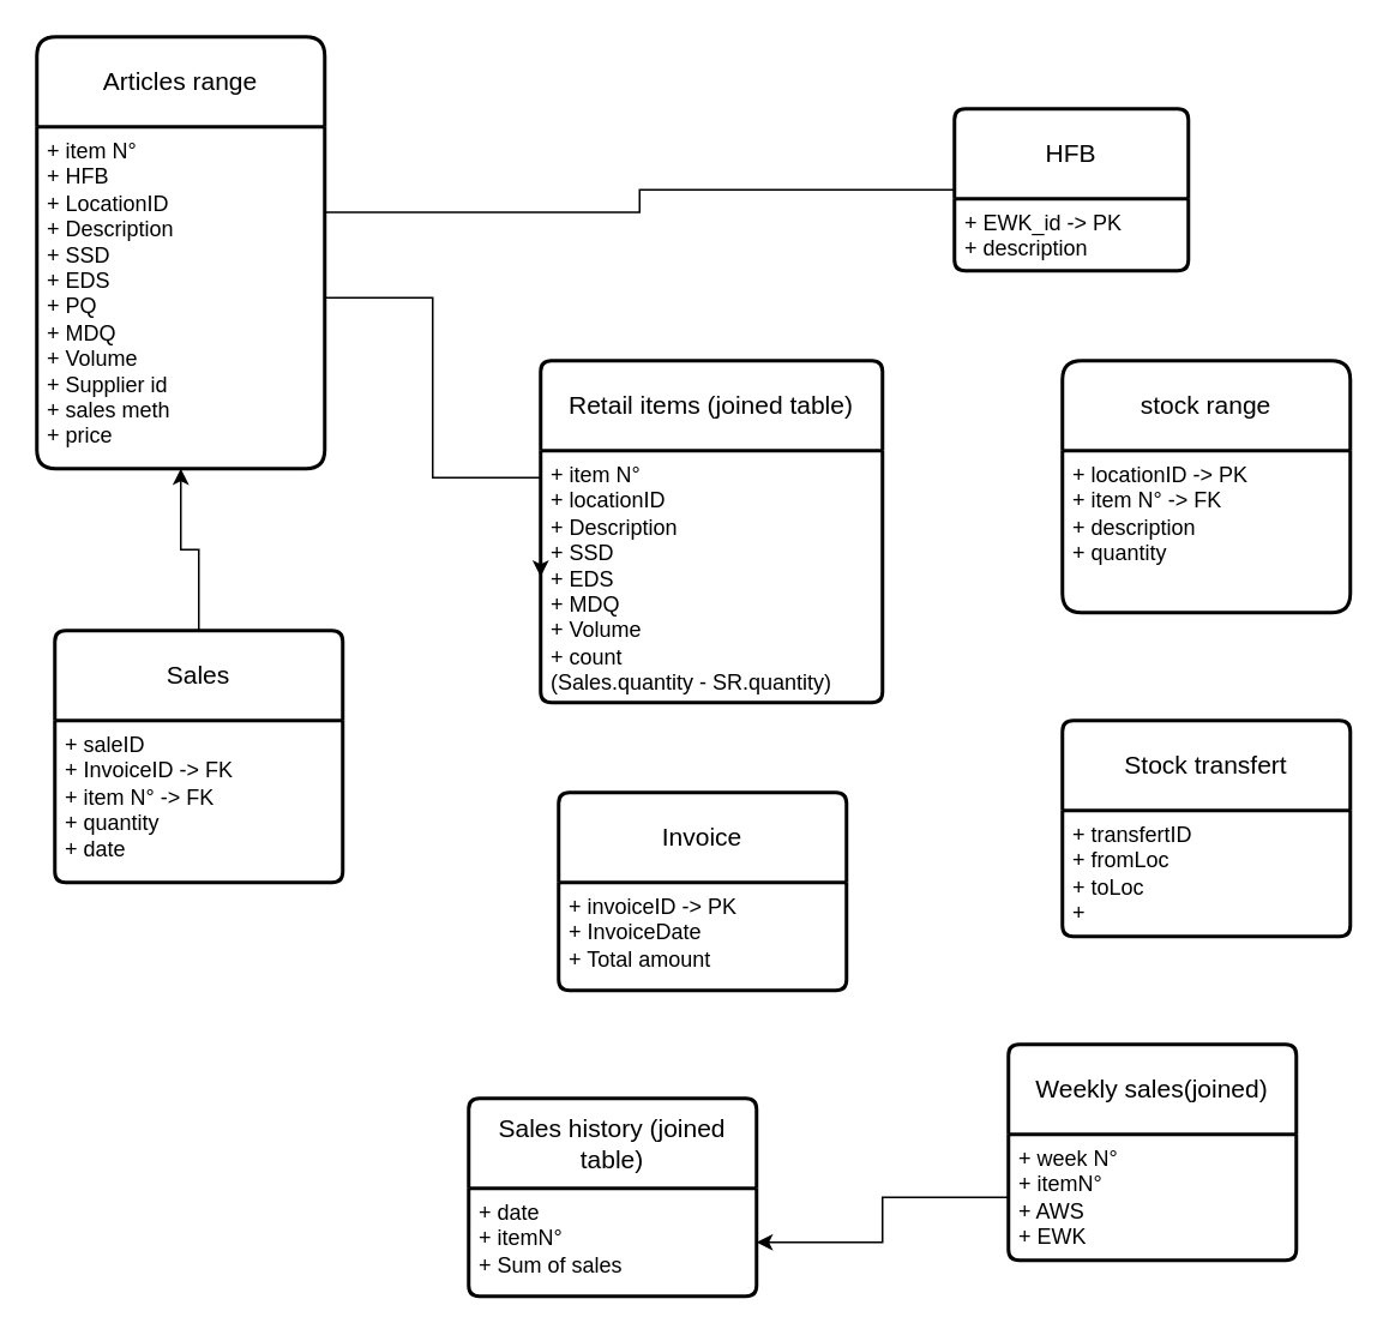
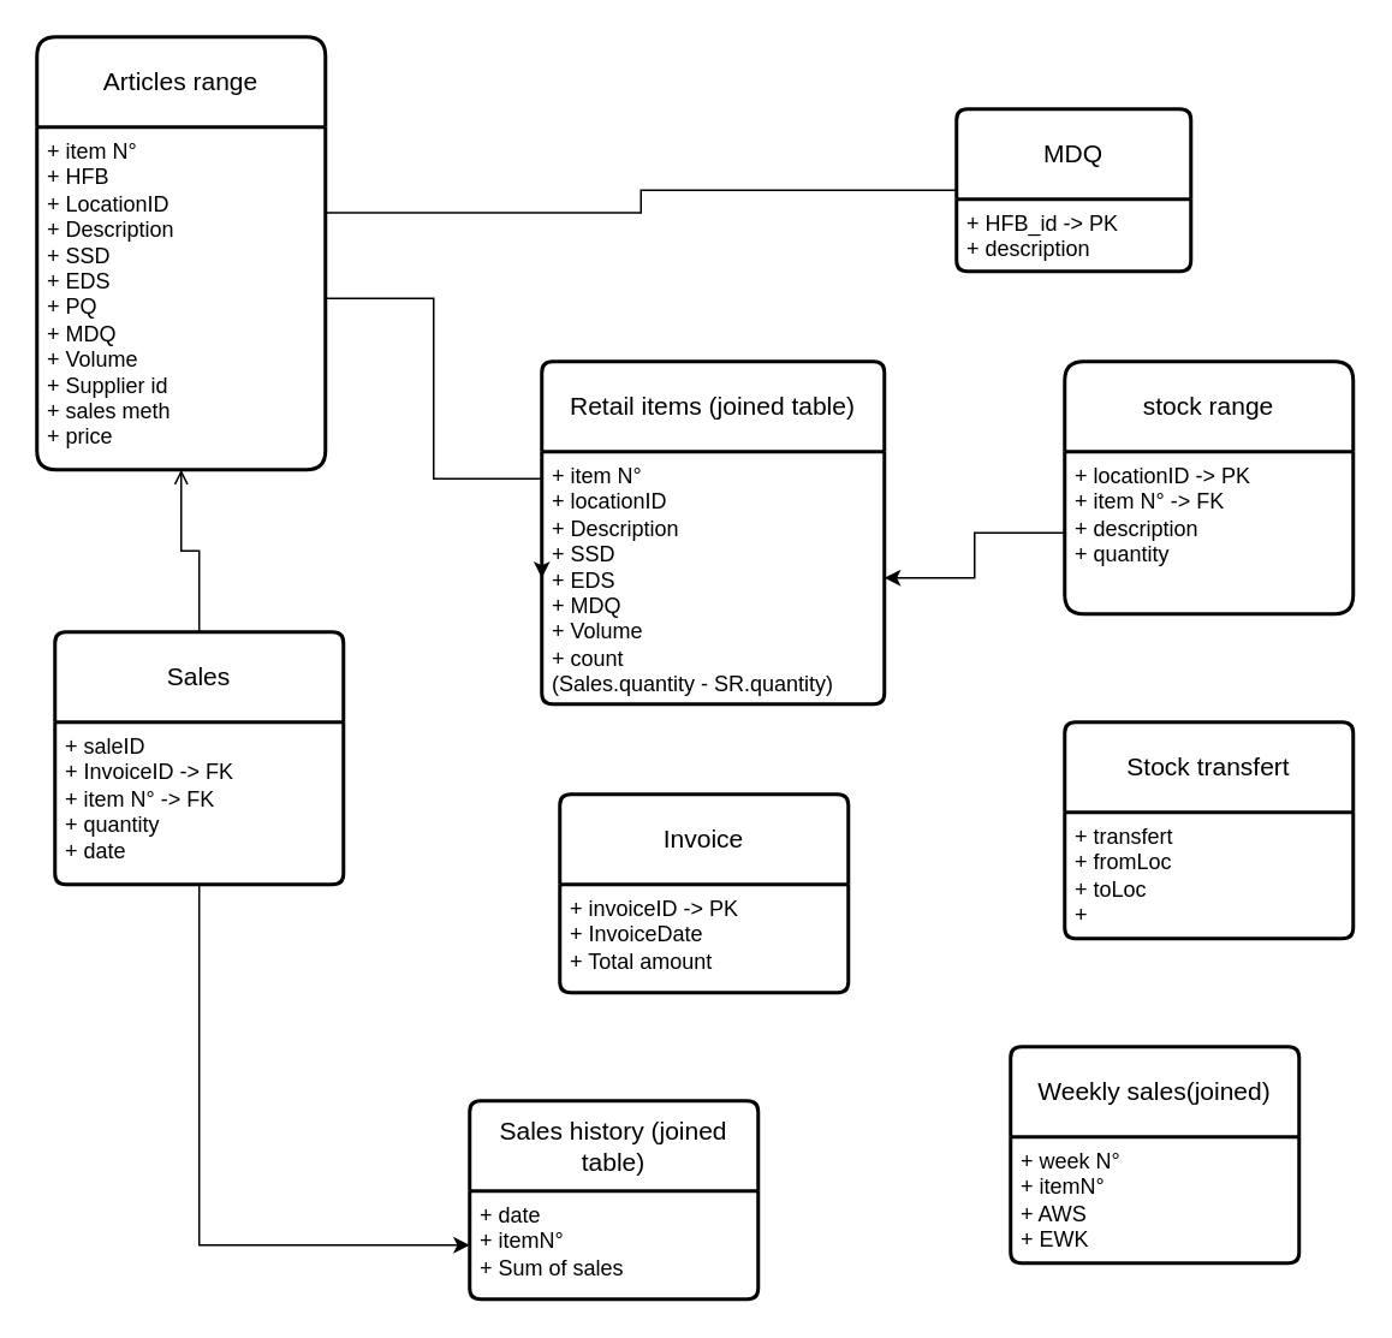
- <mxCell id="6" value="HFB" style="swimlane;childLayout=stackLayout;horizontal=1;startSize=50;horizontalStack=0;rounded=1;fontSize=14;fontStyle=0;strokeWidth=2;resizeParent=0;resizeLast=1;shadow=0;dashed=0;align=center;arcSize=4;whiteSpace=wrap;html=1;" parent="1" vertex="1"><mxGeometry x="530" y="60" width="130" height="90" as="geometry" /></mxCell>
+ <mxCell id="6" value="MDQ" style="swimlane;childLayout=stackLayout;horizontal=1;startSize=50;horizontalStack=0;rounded=1;fontSize=14;fontStyle=0;strokeWidth=2;resizeParent=0;resizeLast=1;shadow=0;dashed=0;align=center;arcSize=4;whiteSpace=wrap;html=1;" parent="1" vertex="1"><mxGeometry x="530" y="60" width="130" height="90" as="geometry" /></mxCell>
- <mxCell id="7" value="+ EWK_id -&amp;gt; PK&lt;div&gt;+ description&lt;/div&gt;" style="align=left;strokeColor=none;fillColor=none;spacingLeft=4;fontSize=12;verticalAlign=top;resizable=0;rotatable=0;part=1;html=1;shadow=0;" parent="6" vertex="1"><mxGeometry y="50" width="130" height="40" as="geometry" /></mxCell>
+ <mxCell id="7" value="+ HFB_id -&amp;gt; PK&lt;div&gt;+ description&lt;/div&gt;" style="align=left;strokeColor=none;fillColor=none;spacingLeft=4;fontSize=12;verticalAlign=top;resizable=0;rotatable=0;part=1;html=1;shadow=0;" parent="6" vertex="1"><mxGeometry y="50" width="130" height="40" as="geometry" /></mxCell>
- <mxCell id="8" style="edgeStyle=orthogonalEdgeStyle;rounded=0;orthogonalLoop=1;jettySize=auto;html=1;exitX=0.5;exitY=0;exitDx=0;exitDy=0;entryX=0.5;entryY=1;entryDx=0;entryDy=0;" parent="1" source="9" target="3" edge="1"><mxGeometry relative="1" as="geometry"><mxPoint x="100" y="270" as="targetPoint" /></mxGeometry></mxCell>
+ <mxCell id="8" style="edgeStyle=orthogonalEdgeStyle;rounded=0;orthogonalLoop=1;jettySize=auto;html=1;exitX=0.5;exitY=0;exitDx=0;exitDy=0;entryX=0.5;entryY=1;entryDx=0;entryDy=0;endArrow=open;" parent="1" source="9" target="3" edge="1"><mxGeometry relative="1" as="geometry"><mxPoint x="100" y="270" as="targetPoint" /></mxGeometry></mxCell>
+ <mxCell id="17" style="edgeStyle=orthogonalEdgeStyle;rounded=0;orthogonalLoop=1;jettySize=auto;html=1;exitX=0;exitY=0.5;exitDx=0;exitDy=0;entryX=1;entryY=0.5;entryDx=0;entryDy=0;" parent="1" source="5" target="14" edge="1"><mxGeometry relative="1" as="geometry" /></mxCell>
- <mxCell id="19" value="+ transfertID&lt;div&gt;+ fromLoc&lt;/div&gt;&lt;div&gt;+ toLoc&lt;/div&gt;&lt;div&gt;+&lt;/div&gt;" style="align=left;strokeColor=none;fillColor=none;spacingLeft=4;fontSize=12;verticalAlign=top;resizable=0;rotatable=0;part=1;html=1;" parent="18" vertex="1"><mxGeometry y="50" width="160" height="70" as="geometry" /></mxCell>
+ <mxCell id="19" value="+ transfert&lt;div&gt;+ fromLoc&lt;/div&gt;&lt;div&gt;+ toLoc&lt;/div&gt;&lt;div&gt;+&lt;/div&gt;" style="align=left;strokeColor=none;fillColor=none;spacingLeft=4;fontSize=12;verticalAlign=top;resizable=0;rotatable=0;part=1;html=1;" parent="18" vertex="1"><mxGeometry y="50" width="160" height="70" as="geometry" /></mxCell>
+ <mxCell id="22" style="edgeStyle=orthogonalEdgeStyle;rounded=0;orthogonalLoop=1;jettySize=auto;html=1;exitX=0.5;exitY=1;exitDx=0;exitDy=0;entryX=0;entryY=0.5;entryDx=0;entryDy=0;" parent="1" source="10" target="21" edge="1"><mxGeometry relative="1" as="geometry" /></mxCell>
- <mxCell id="25" style="edgeStyle=orthogonalEdgeStyle;rounded=0;orthogonalLoop=1;jettySize=auto;html=1;exitX=0;exitY=0.5;exitDx=0;exitDy=0;entryX=1;entryY=0.5;entryDx=0;entryDy=0;" parent="1" source="24" target="21" edge="1"><mxGeometry relative="1" as="geometry" /></mxCell>
